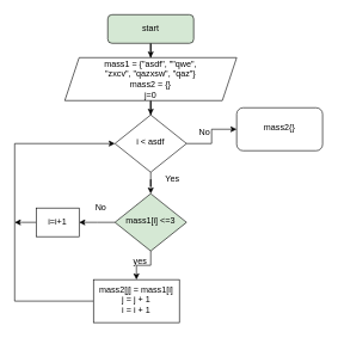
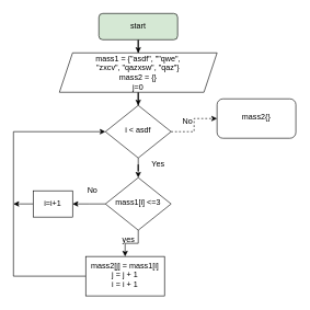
- <mxCell id="5" value="" style="edgeStyle=orthogonalEdgeStyle;rounded=0;orthogonalLoop=1;jettySize=auto;html=1;" edge="1" parent="1" source="6" target="17"><mxGeometry relative="1" as="geometry" /></mxCell>
+ <mxCell id="5" value="" style="edgeStyle=orthogonalEdgeStyle;rounded=0;orthogonalLoop=1;jettySize=auto;html=1;dashed=1;" edge="1" parent="1" source="6" target="17"><mxGeometry relative="1" as="geometry" /></mxCell>
- <mxCell id="11" value="mass1[i] &amp;lt;=3" style="rhombus;whiteSpace=wrap;html=1;shadow=0;fontFamily=Helvetica;fontSize=12;align=center;strokeWidth=1;spacing=6;spacingTop=-4;fillColor=#d5e8d4;" vertex="1" parent="1"><mxGeometry x="160" y="270" width="100" height="80" as="geometry" /></mxCell>
+ <mxCell id="11" value="mass1[i] &amp;lt;=3" style="rhombus;whiteSpace=wrap;html=1;shadow=0;fontFamily=Helvetica;fontSize=12;align=center;strokeWidth=1;spacing=6;spacingTop=-4;" vertex="1" parent="1"><mxGeometry x="160" y="270" width="100" height="80" as="geometry" /></mxCell>
